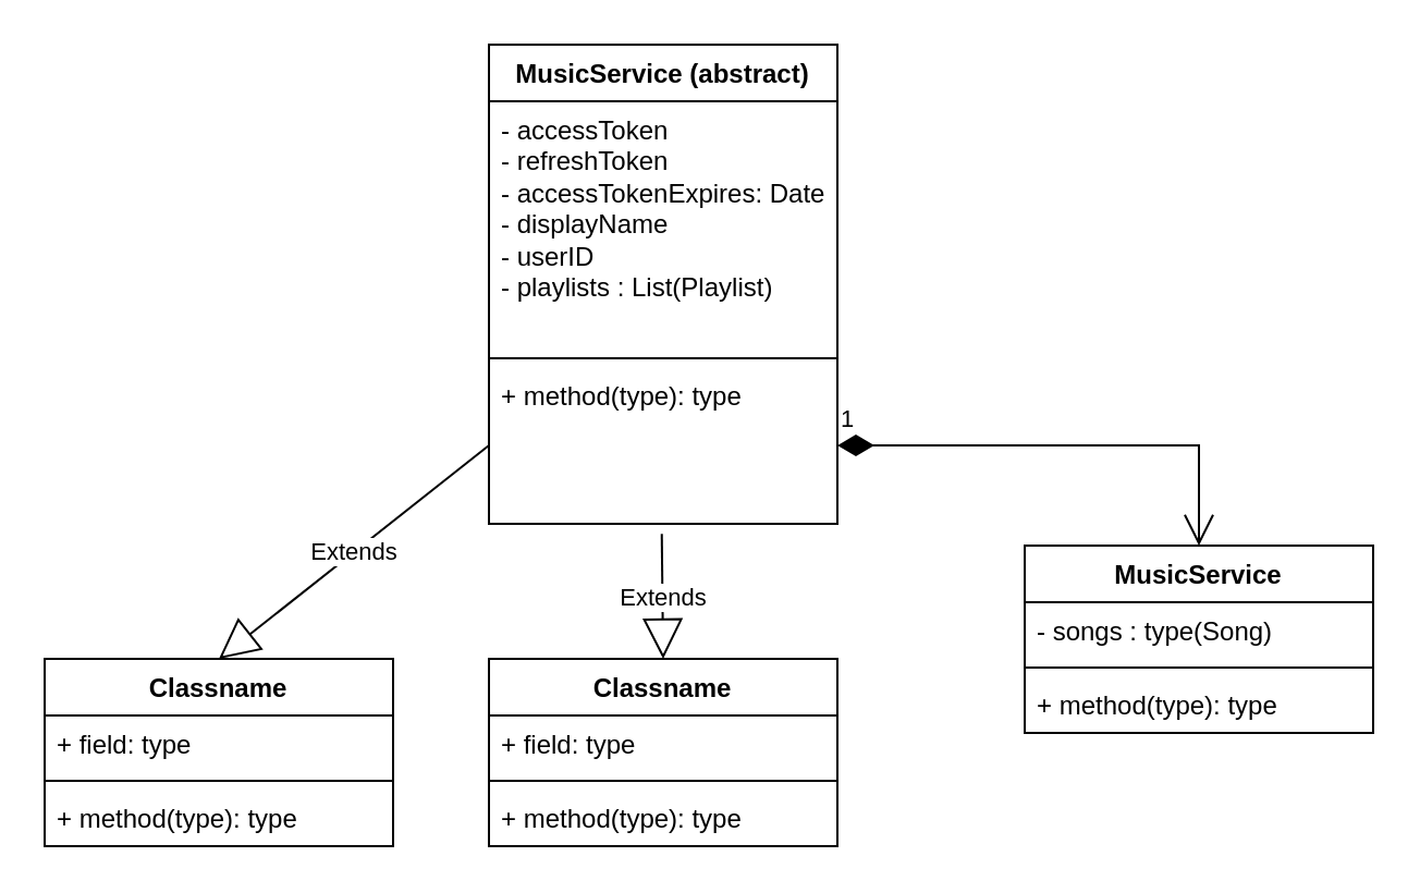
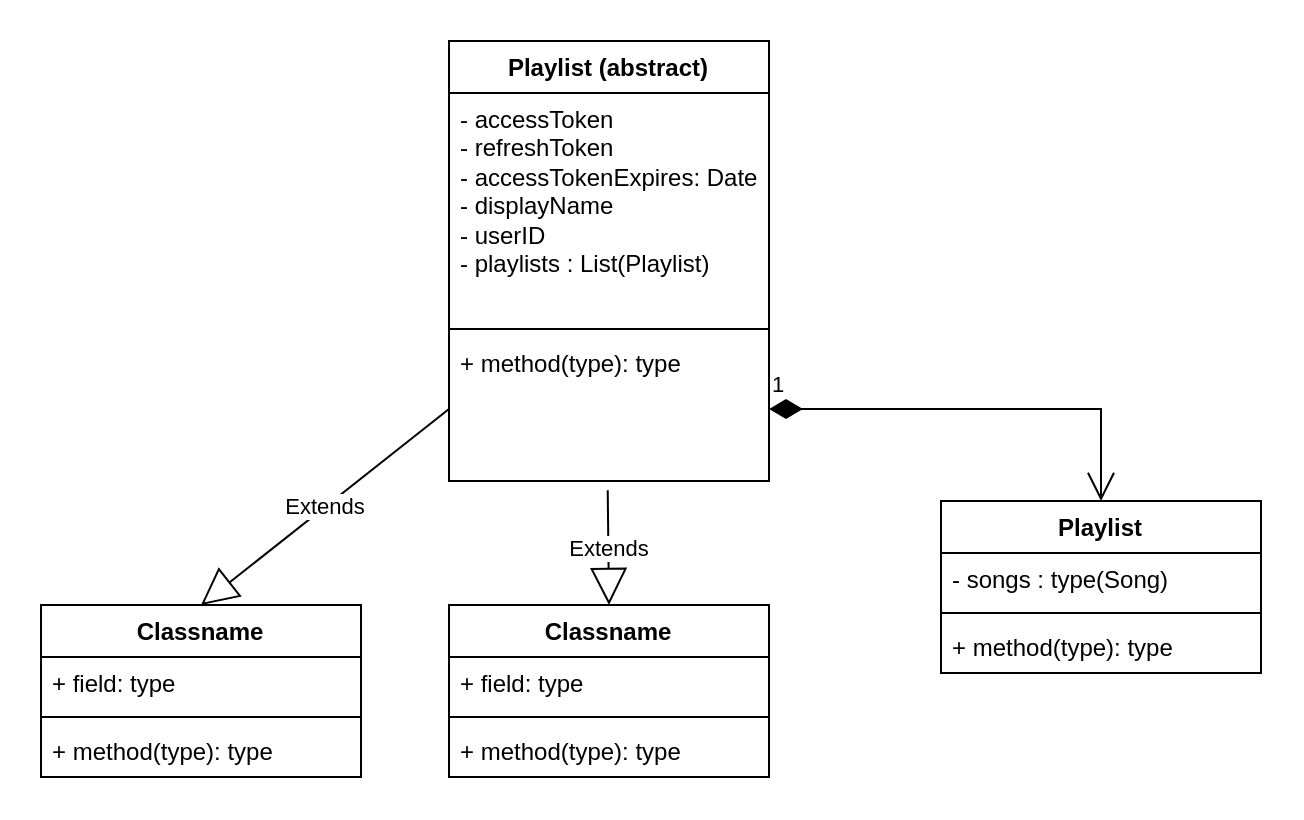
- <mxCell id="2" value="MusicService (abstract)" style="swimlane;fontStyle=1;align=center;verticalAlign=top;childLayout=stackLayout;horizontal=1;startSize=26;horizontalStack=0;resizeParent=1;resizeParentMax=0;resizeLast=0;collapsible=1;marginBottom=0;whiteSpace=wrap;html=1;" vertex="1" parent="1"><mxGeometry x="224" y="20" width="160" height="220" as="geometry" /></mxCell>
+ <mxCell id="2" value="Playlist (abstract)" style="swimlane;fontStyle=1;align=center;verticalAlign=top;childLayout=stackLayout;horizontal=1;startSize=26;horizontalStack=0;resizeParent=1;resizeParentMax=0;resizeLast=0;collapsible=1;marginBottom=0;whiteSpace=wrap;html=1;" vertex="1" parent="1"><mxGeometry x="224" y="20" width="160" height="220" as="geometry" /></mxCell>
- <mxCell id="6" value="MusicService" style="swimlane;fontStyle=1;align=center;verticalAlign=top;childLayout=stackLayout;horizontal=1;startSize=26;horizontalStack=0;resizeParent=1;resizeParentMax=0;resizeLast=0;collapsible=1;marginBottom=0;whiteSpace=wrap;html=1;" vertex="1" parent="1"><mxGeometry x="470" y="250" width="160" height="86" as="geometry" /></mxCell>
+ <mxCell id="6" value="Playlist" style="swimlane;fontStyle=1;align=center;verticalAlign=top;childLayout=stackLayout;horizontal=1;startSize=26;horizontalStack=0;resizeParent=1;resizeParentMax=0;resizeLast=0;collapsible=1;marginBottom=0;whiteSpace=wrap;html=1;" vertex="1" parent="1"><mxGeometry x="470" y="250" width="160" height="86" as="geometry" /></mxCell>
